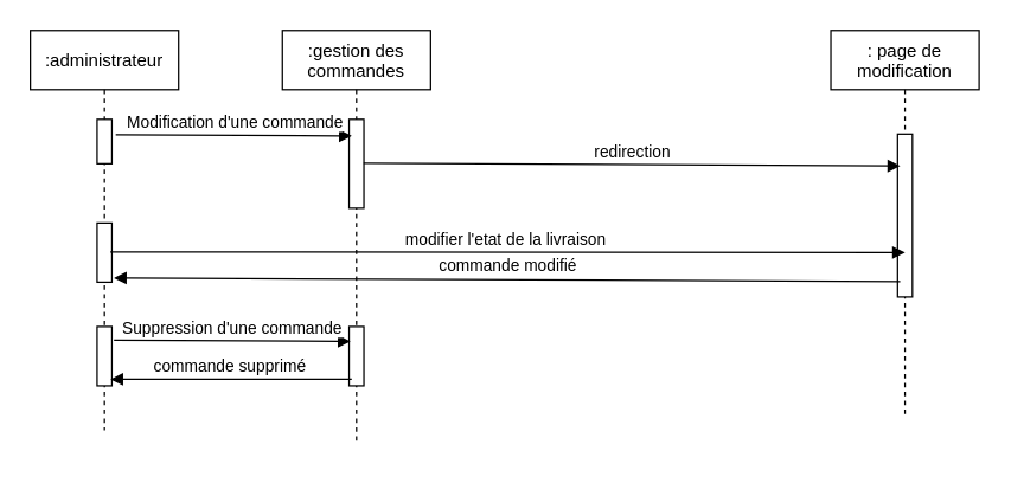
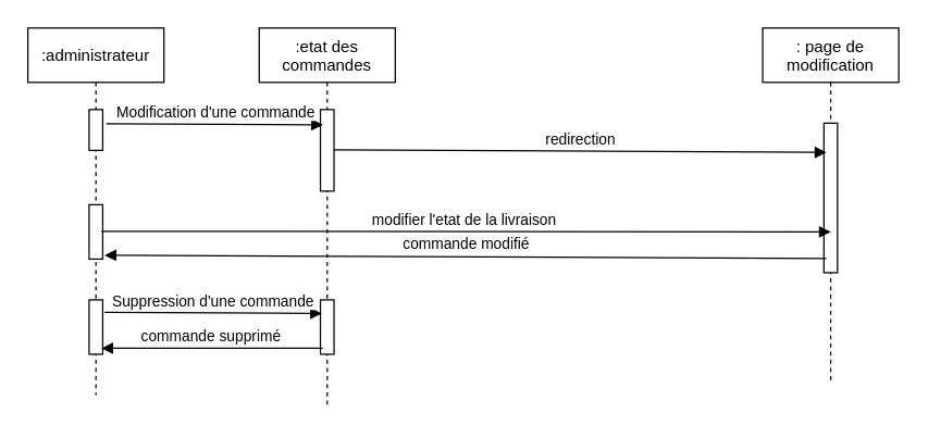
- <mxCell id="6" value=":gestion des&#10;commandes" style="shape=umlLifeline;perimeter=lifelinePerimeter;container=1;collapsible=0;recursiveResize=0;rounded=0;shadow=0;strokeWidth=1;" parent="1" vertex="1"><mxGeometry x="190" y="20" width="100" height="280" as="geometry" /></mxCell>
+ <mxCell id="6" value=":etat des&#10;commandes" style="shape=umlLifeline;perimeter=lifelinePerimeter;container=1;collapsible=0;recursiveResize=0;rounded=0;shadow=0;strokeWidth=1;" parent="1" vertex="1"><mxGeometry x="190" y="20" width="100" height="280" as="geometry" /></mxCell>
